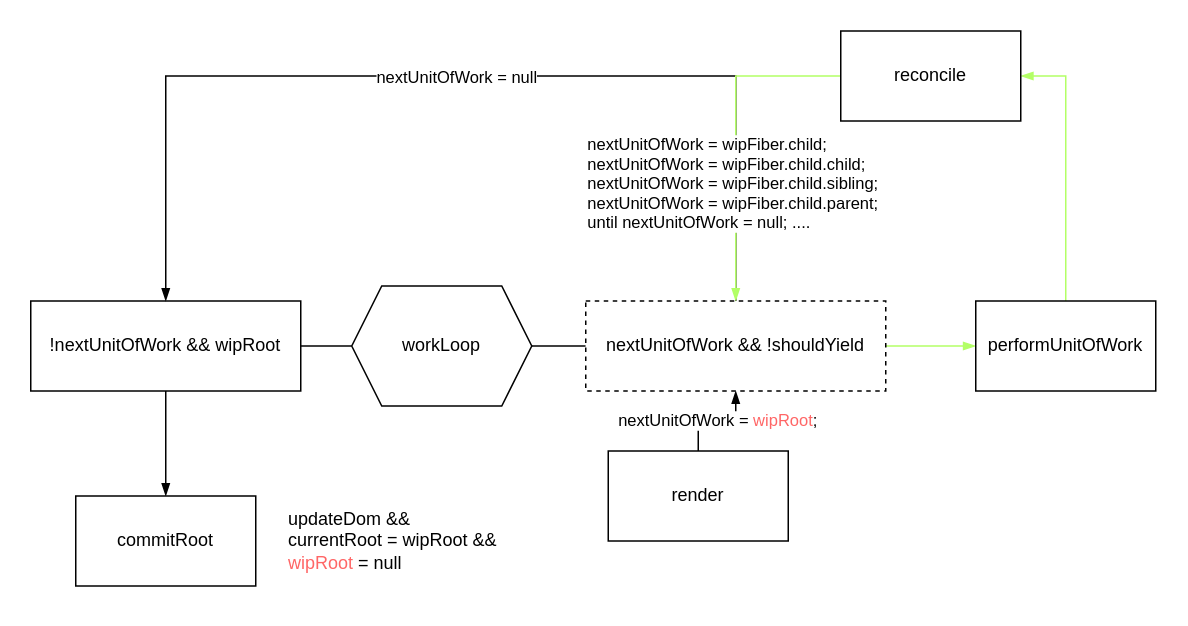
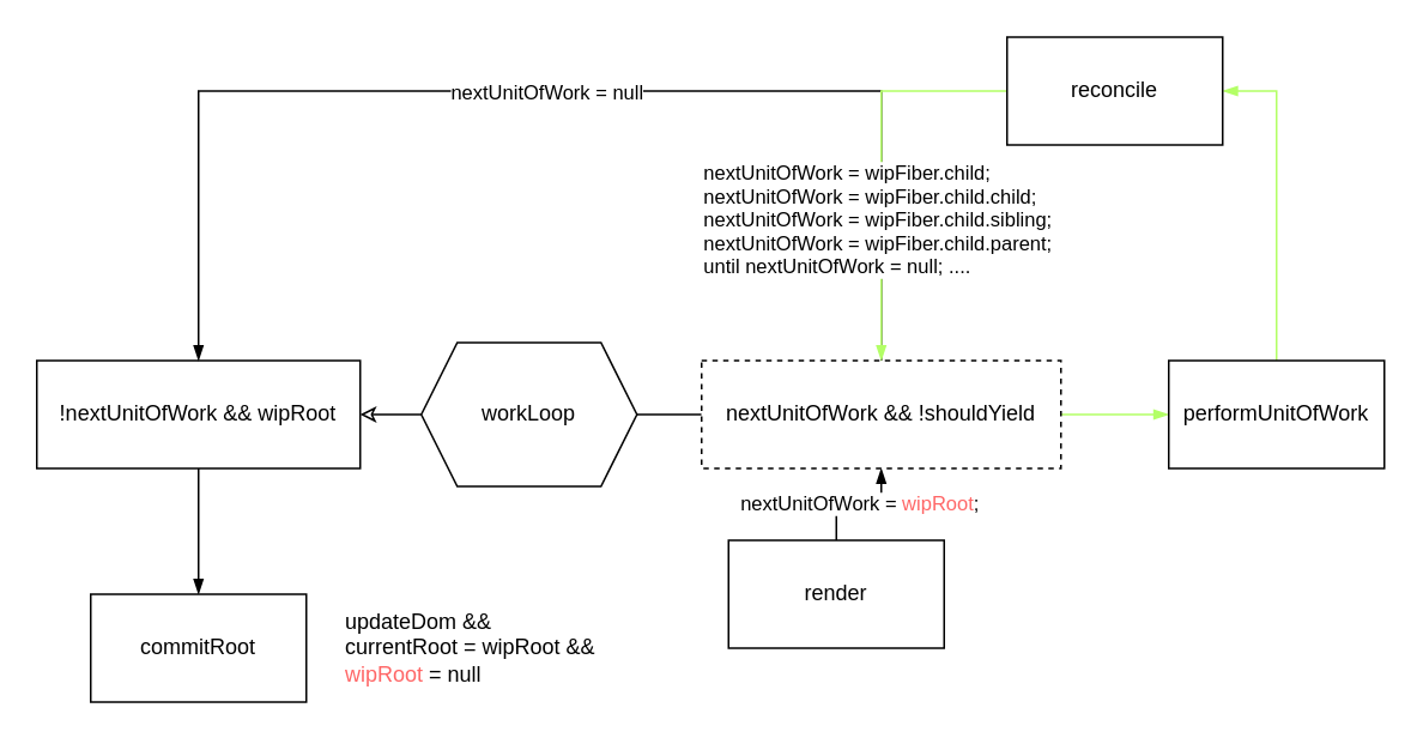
- <mxCell id="2" style="edgeStyle=orthogonalEdgeStyle;rounded=0;orthogonalLoop=1;jettySize=auto;html=1;exitX=0;exitY=0.5;exitDx=0;exitDy=0;entryX=1;entryY=0.5;entryDx=0;entryDy=0;endArrow=none;endFill=0;" parent="1" source="4" target="6" edge="1"><mxGeometry relative="1" as="geometry" /></mxCell>
+ <mxCell id="2" style="edgeStyle=orthogonalEdgeStyle;rounded=0;orthogonalLoop=1;jettySize=auto;html=1;exitX=0;exitY=0.5;exitDx=0;exitDy=0;entryX=1;entryY=0.5;entryDx=0;entryDy=0;endArrow=classic;endFill=0;" parent="1" source="4" target="6" edge="1"><mxGeometry relative="1" as="geometry" /></mxCell>
